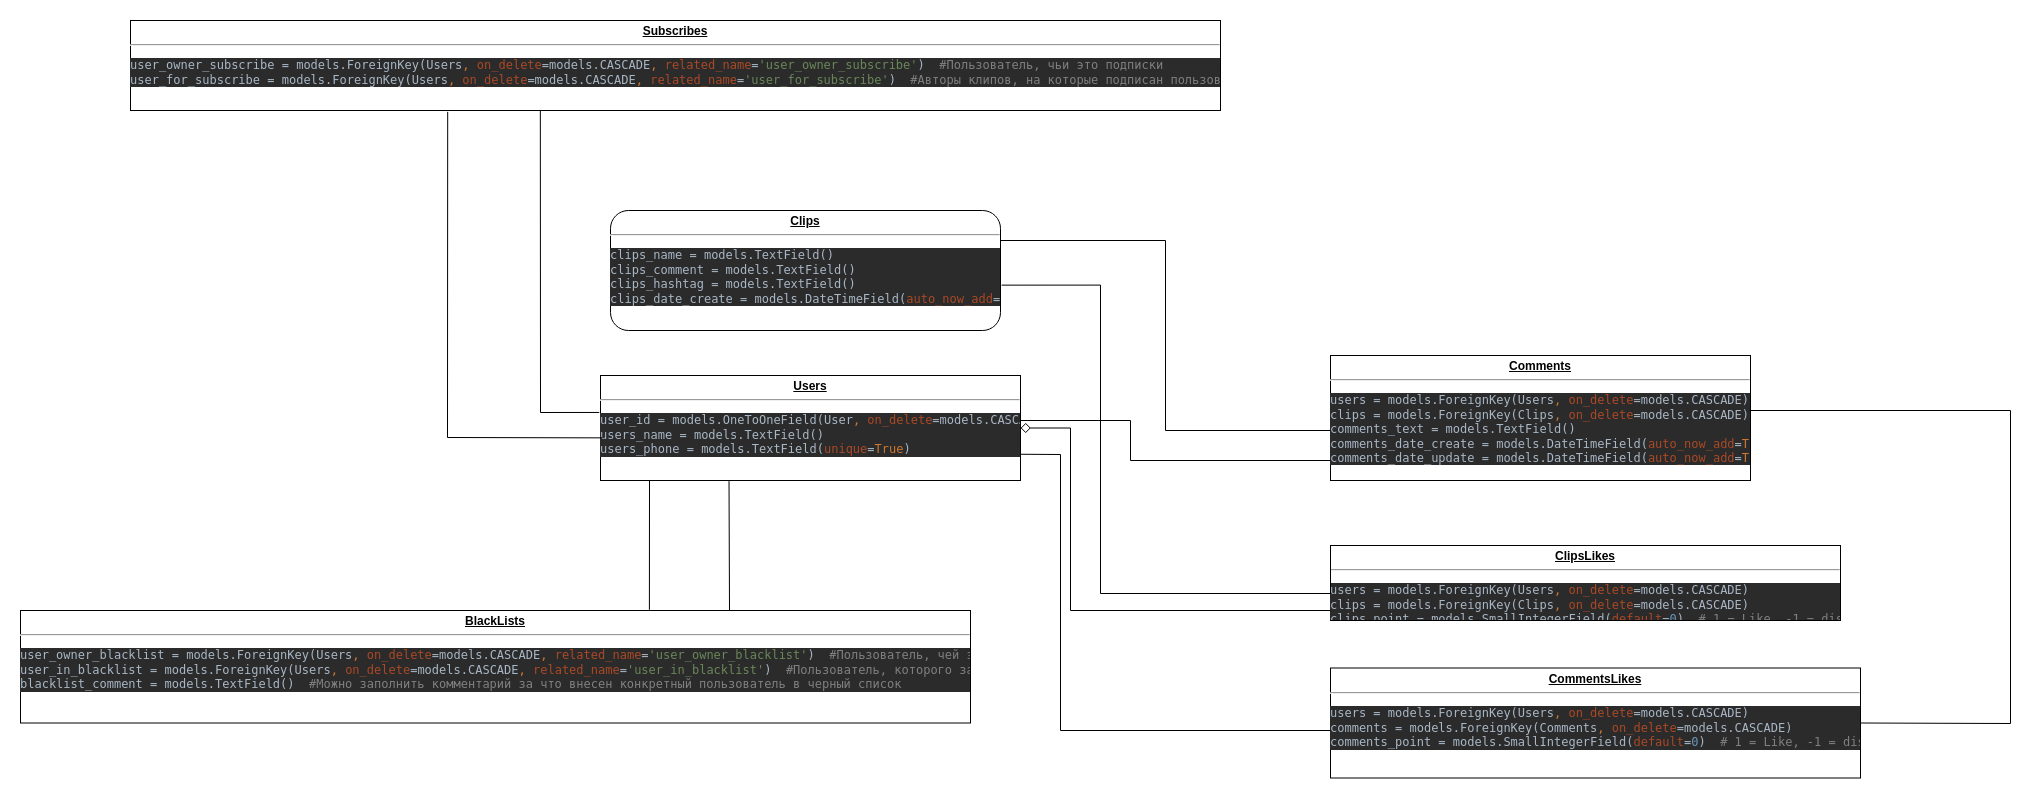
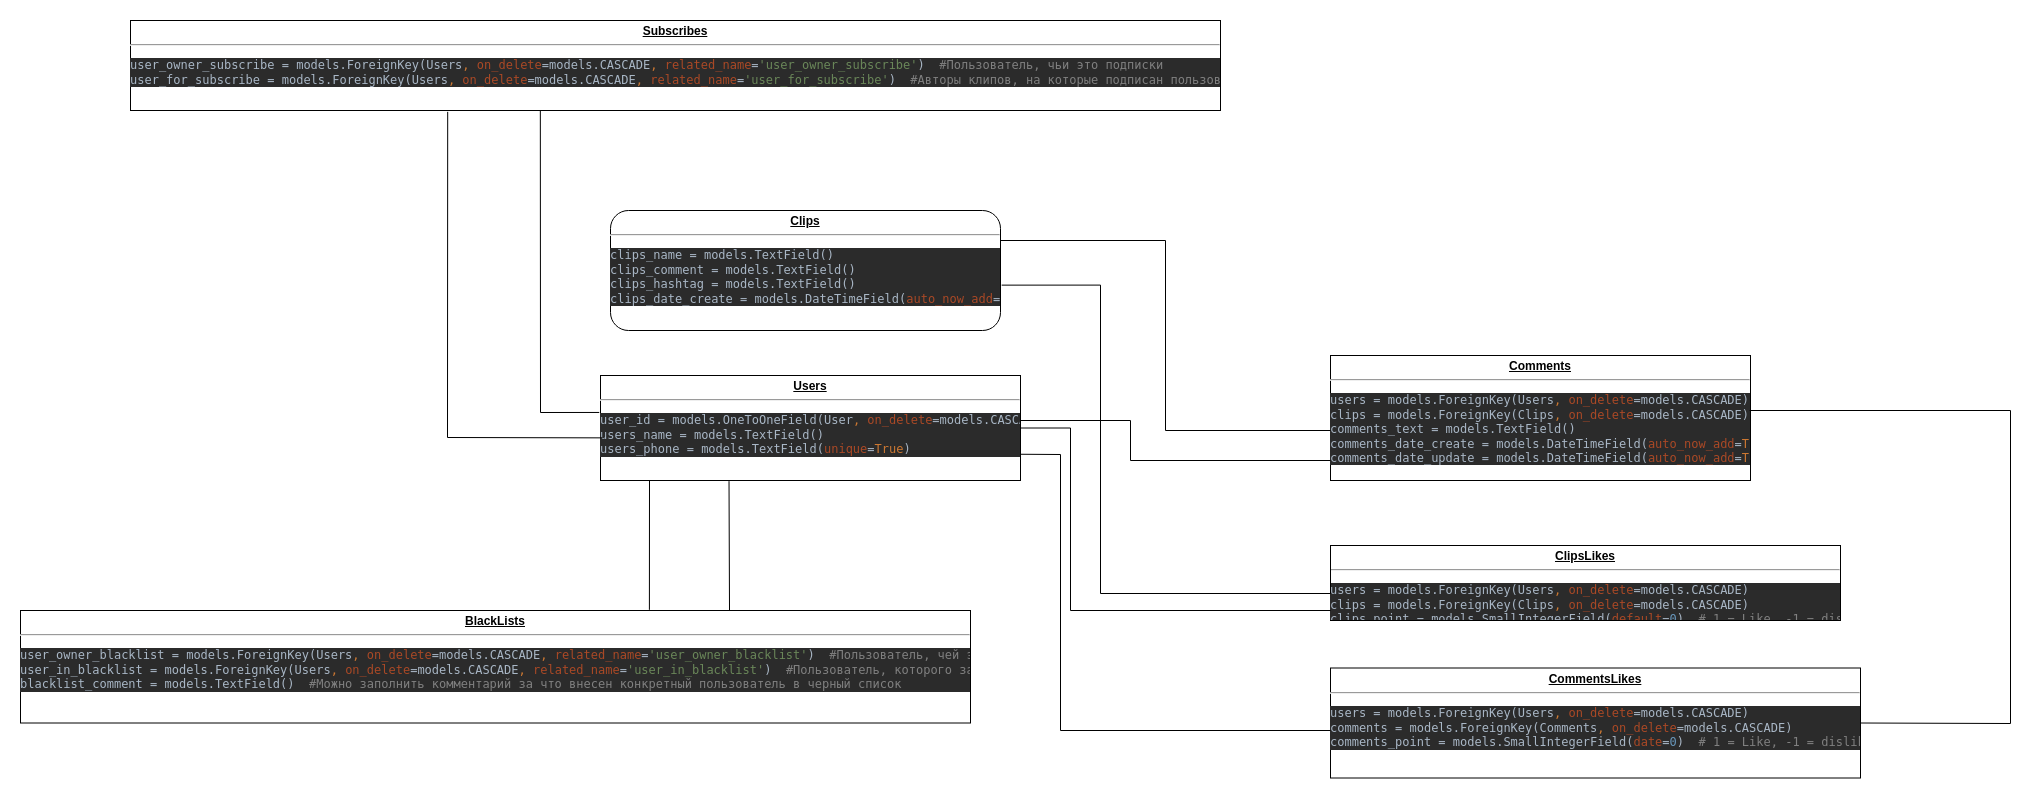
- <mxCell id="11" style="edgeStyle=orthogonalEdgeStyle;rounded=0;html=1;entryX=1;entryY=0.5;labelBackgroundColor=none;endArrow=diamond;endFill=0;endSize=8;fontFamily=Verdana;fontSize=12;align=left;entryDx=0;entryDy=0;" edge="1" parent="1" source="5" target="2"><mxGeometry relative="1" as="geometry"><mxPoint x="1070" y="602.5" as="sourcePoint" /><mxPoint x="1020" y="470" as="targetPoint" /><Array as="points"><mxPoint x="1070" y="610" /><mxPoint x="1070" y="428" /></Array></mxGeometry></mxCell>
+ <mxCell id="11" style="edgeStyle=orthogonalEdgeStyle;rounded=0;html=1;entryX=1;entryY=0.5;labelBackgroundColor=none;endArrow=none;endFill=0;endSize=8;fontFamily=Verdana;fontSize=12;align=left;entryDx=0;entryDy=0;" edge="1" parent="1" source="5" target="2"><mxGeometry relative="1" as="geometry"><mxPoint x="1070" y="602.5" as="sourcePoint" /><mxPoint x="1020" y="470" as="targetPoint" /><Array as="points"><mxPoint x="1070" y="610" /><mxPoint x="1070" y="428" /></Array></mxGeometry></mxCell>
- <mxCell id="9" value="&lt;p style=&quot;margin: 4px 0px 0px; text-align: center;&quot;&gt;&lt;b&gt;&lt;u&gt;CommentsLikes&lt;/u&gt;&lt;/b&gt;&lt;br&gt;&lt;/p&gt;&lt;hr&gt;&lt;pre style=&quot;background-color:#2b2b2b;color:#a9b7c6;font-family:'JetBrains Mono',monospace;font-size:9,8pt;&quot;&gt;&lt;pre style=&quot;font-family: &amp;quot;JetBrains Mono&amp;quot;, monospace;&quot;&gt;users = models.ForeignKey(Users&lt;span style=&quot;color:#cc7832;&quot;&gt;, &lt;/span&gt;&lt;span style=&quot;color:#aa4926;&quot;&gt;on_delete&lt;/span&gt;=models.CASCADE)&lt;br&gt;comments = models.ForeignKey(Comments&lt;span style=&quot;color:#cc7832;&quot;&gt;, &lt;/span&gt;&lt;span style=&quot;color:#aa4926;&quot;&gt;on_delete&lt;/span&gt;=models.CASCADE)&lt;br&gt;comments_point = models.SmallIntegerField(&lt;span style=&quot;color:#aa4926;&quot;&gt;default&lt;/span&gt;=&lt;span style=&quot;color:#6897bb;&quot;&gt;0&lt;/span&gt;)  &lt;span style=&quot;color:#808080;&quot;&gt;# 1 = Like, -1 = dislike&lt;/span&gt;&lt;/pre&gt;&lt;/pre&gt;" style="verticalAlign=top;align=left;overflow=fill;fontSize=12;fontFamily=Helvetica;html=1;rounded=0;shadow=0;comic=0;labelBackgroundColor=none;strokeWidth=1" parent="1" vertex="1"><mxGeometry x="1330" y="667.5" width="530" height="110" as="geometry" /></mxCell>
+ <mxCell id="9" value="&lt;p style=&quot;margin: 4px 0px 0px; text-align: center;&quot;&gt;&lt;b&gt;&lt;u&gt;CommentsLikes&lt;/u&gt;&lt;/b&gt;&lt;br&gt;&lt;/p&gt;&lt;hr&gt;&lt;pre style=&quot;background-color:#2b2b2b;color:#a9b7c6;font-family:'JetBrains Mono',monospace;font-size:9,8pt;&quot;&gt;&lt;pre style=&quot;font-family: &amp;quot;JetBrains Mono&amp;quot;, monospace;&quot;&gt;users = models.ForeignKey(Users&lt;span style=&quot;color:#cc7832;&quot;&gt;, &lt;/span&gt;&lt;span style=&quot;color:#aa4926;&quot;&gt;on_delete&lt;/span&gt;=models.CASCADE)&lt;br&gt;comments = models.ForeignKey(Comments&lt;span style=&quot;color:#cc7832;&quot;&gt;, &lt;/span&gt;&lt;span style=&quot;color:#aa4926;&quot;&gt;on_delete&lt;/span&gt;=models.CASCADE)&lt;br&gt;comments_point = models.SmallIntegerField(&lt;span style=&quot;color:#aa4926;&quot;&gt;date&lt;/span&gt;=&lt;span style=&quot;color:#6897bb;&quot;&gt;0&lt;/span&gt;)  &lt;span style=&quot;color:#808080;&quot;&gt;# 1 = Like, -1 = dislike&lt;/span&gt;&lt;/pre&gt;&lt;/pre&gt;" style="verticalAlign=top;align=left;overflow=fill;fontSize=12;fontFamily=Helvetica;html=1;rounded=0;shadow=0;comic=0;labelBackgroundColor=none;strokeWidth=1" parent="1" vertex="1"><mxGeometry x="1330" y="667.5" width="530" height="110" as="geometry" /></mxCell>
